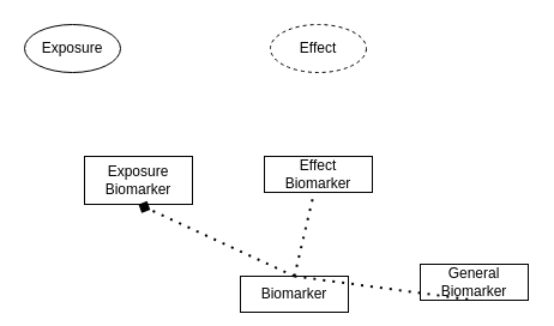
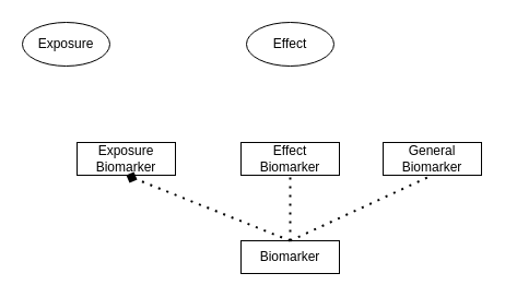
- <mxCell id="10" value="Effect" style="ellipse;whiteSpace=wrap;html=1;dashed=1;" vertex="1" parent="1"><mxGeometry x="225" y="20" width="80" height="40" as="geometry" /></mxCell>
+ <mxCell id="10" value="Effect" style="ellipse;whiteSpace=wrap;html=1;" vertex="1" parent="1"><mxGeometry x="225" y="20" width="80" height="40" as="geometry" /></mxCell>
- <mxCell id="3" value="Exposure Biomarker" style="rounded=0;whiteSpace=wrap;html=1;" parent="1" vertex="1"><mxGeometry x="70" y="130" width="90" height="40" as="geometry" /></mxCell>
+ <mxCell id="3" value="Exposure Biomarker" style="rounded=0;whiteSpace=wrap;html=1;" parent="1" vertex="1"><mxGeometry x="70" y="130" width="90" height="30" as="geometry" /></mxCell>
- <mxCell id="5" value="General Biomarker" style="rounded=0;whiteSpace=wrap;html=1;" parent="1" vertex="1"><mxGeometry x="350" y="220" width="90" height="30" as="geometry" /></mxCell>
+ <mxCell id="5" value="General Biomarker" style="rounded=0;whiteSpace=wrap;html=1;" parent="1" vertex="1"><mxGeometry x="350" y="130" width="90" height="30" as="geometry" /></mxCell>
- <mxCell id="2" value="Biomarker" style="rounded=0;whiteSpace=wrap;html=1;" parent="1" vertex="1"><mxGeometry x="200" y="230" width="90" height="30" as="geometry" /></mxCell>
+ <mxCell id="2" value="Biomarker" style="rounded=0;whiteSpace=wrap;html=1;" parent="1" vertex="1"><mxGeometry x="220" y="220" width="90" height="30" as="geometry" /></mxCell>
